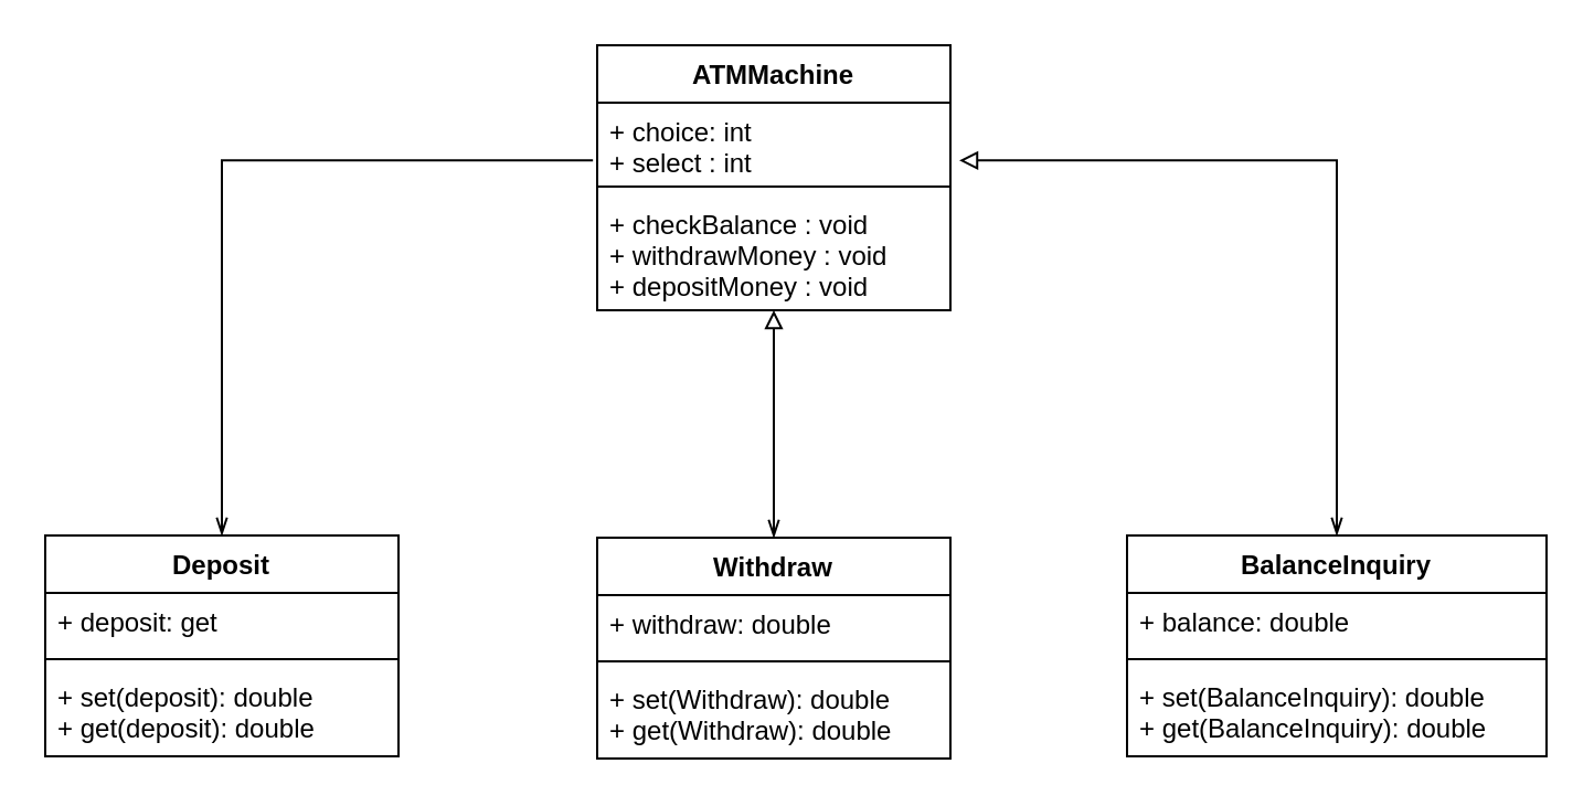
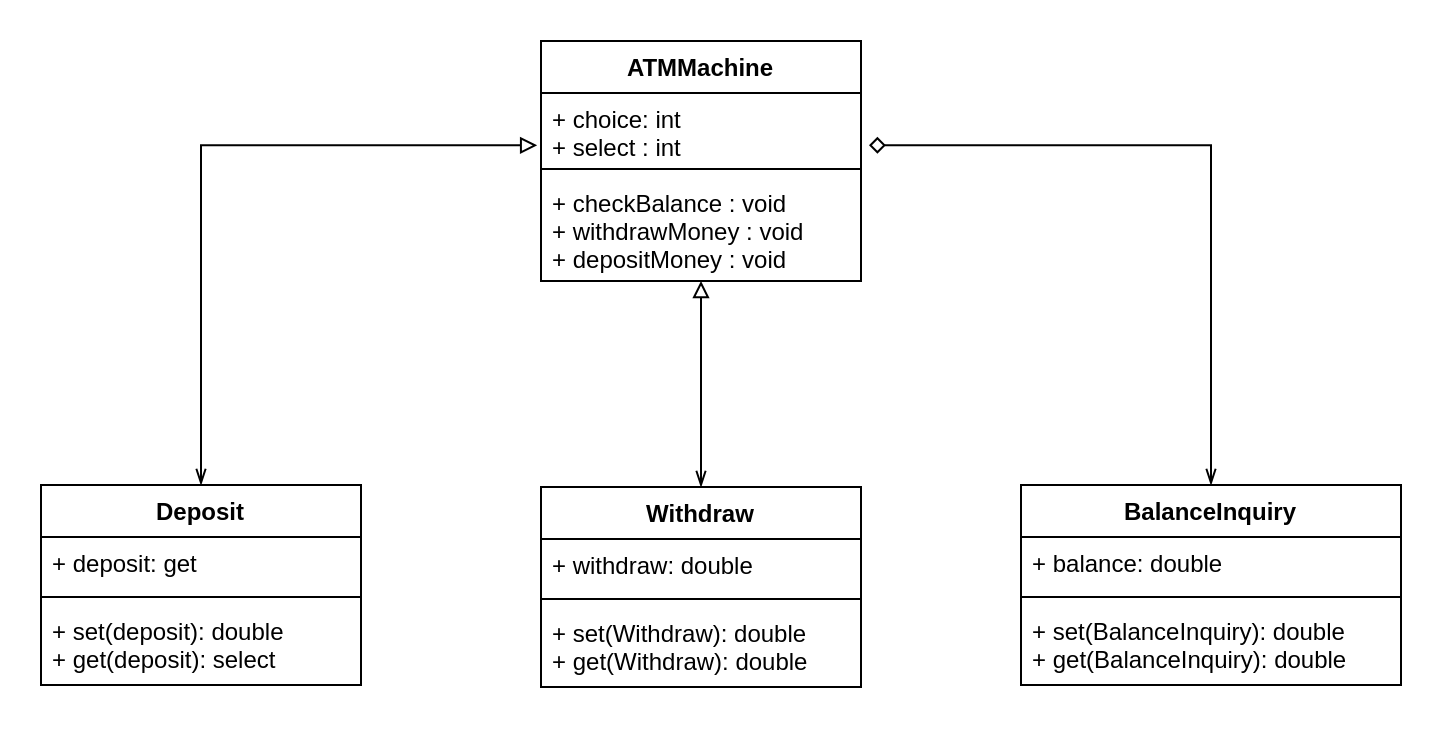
- <mxCell id="2" style="edgeStyle=orthogonalEdgeStyle;rounded=0;orthogonalLoop=1;jettySize=auto;html=1;entryX=-0.012;entryY=0.769;entryDx=0;entryDy=0;entryPerimeter=0;startArrow=openThin;startFill=0;endArrow=none;endFill=0;" edge="1" parent="1" source="3" target="18"><mxGeometry relative="1" as="geometry" /></mxCell>
+ <mxCell id="2" style="edgeStyle=orthogonalEdgeStyle;rounded=0;orthogonalLoop=1;jettySize=auto;html=1;entryX=-0.012;entryY=0.769;entryDx=0;entryDy=0;entryPerimeter=0;startArrow=openThin;startFill=0;endArrow=block;endFill=0;" edge="1" parent="1" source="3" target="18"><mxGeometry relative="1" as="geometry" /></mxCell>
- <mxCell id="12" style="edgeStyle=orthogonalEdgeStyle;rounded=0;orthogonalLoop=1;jettySize=auto;html=1;entryX=1.025;entryY=0.769;entryDx=0;entryDy=0;entryPerimeter=0;startArrow=openThin;startFill=0;endArrow=block;endFill=0;" edge="1" parent="1" source="13" target="18"><mxGeometry relative="1" as="geometry" /></mxCell>
+ <mxCell id="12" style="edgeStyle=orthogonalEdgeStyle;rounded=0;orthogonalLoop=1;jettySize=auto;html=1;entryX=1.025;entryY=0.769;entryDx=0;entryDy=0;entryPerimeter=0;startArrow=openThin;startFill=0;endArrow=diamond;endFill=0;" edge="1" parent="1" source="13" target="18"><mxGeometry relative="1" as="geometry" /></mxCell>
- <mxCell id="6" value="+ set(deposit): double&#10;+ get(deposit): double" style="text;strokeColor=none;fillColor=none;align=left;verticalAlign=top;spacingLeft=4;spacingRight=4;overflow=hidden;rotatable=0;points=[[0,0.5],[1,0.5]];portConstraint=eastwest;" vertex="1" parent="3"><mxGeometry y="60" width="160" height="40" as="geometry" /></mxCell>
+ <mxCell id="6" value="+ set(deposit): double&#10;+ get(deposit): select" style="text;strokeColor=none;fillColor=none;align=left;verticalAlign=top;spacingLeft=4;spacingRight=4;overflow=hidden;rotatable=0;points=[[0,0.5],[1,0.5]];portConstraint=eastwest;" vertex="1" parent="3"><mxGeometry y="60" width="160" height="40" as="geometry" /></mxCell>
